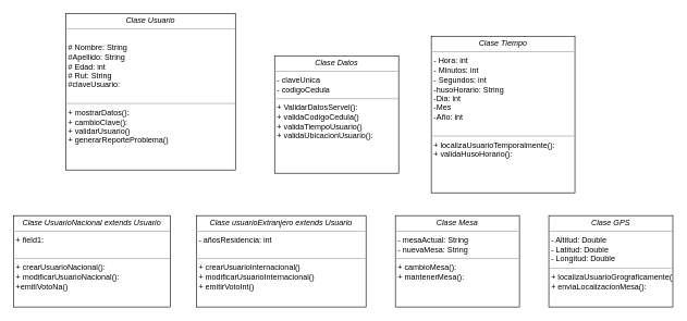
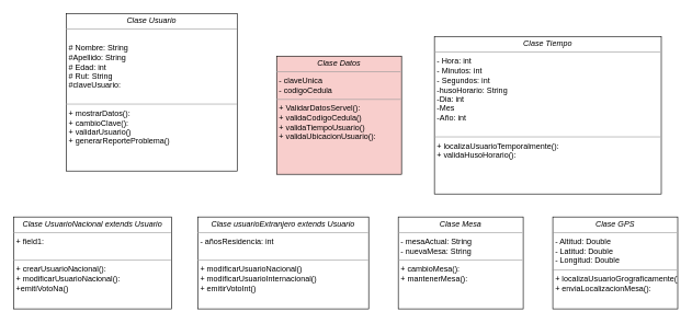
- <mxCell id="3" value="&lt;p style=&quot;margin: 0px ; margin-top: 4px ; text-align: center&quot;&gt;&lt;i&gt;Clase Datos&lt;/i&gt;&lt;br&gt;&lt;/p&gt;&lt;hr size=&quot;1&quot;&gt;&lt;p style=&quot;margin: 0px ; margin-left: 4px&quot;&gt;- claveUnica&lt;br&gt;- codigoCedula&lt;/p&gt;&lt;hr size=&quot;1&quot;&gt;&lt;p style=&quot;margin: 0px ; margin-left: 4px&quot;&gt;+ ValidarDatosServel():&lt;br&gt;+ validaCodigoCedula()&lt;/p&gt;&lt;p style=&quot;margin: 0px ; margin-left: 4px&quot;&gt;+ validaTiempoUsuario()&lt;/p&gt;&lt;p style=&quot;margin: 0px ; margin-left: 4px&quot;&gt;+ validaUbicacionUsuario():&lt;/p&gt;" style="verticalAlign=top;align=left;overflow=fill;fontSize=12;fontFamily=Helvetica;html=1;" parent="1" vertex="1"><mxGeometry x="420" y="85" width="190" height="180" as="geometry" /></mxCell>
+ <mxCell id="3" value="&lt;p style=&quot;margin: 0px ; margin-top: 4px ; text-align: center&quot;&gt;&lt;i&gt;Clase Datos&lt;/i&gt;&lt;br&gt;&lt;/p&gt;&lt;hr size=&quot;1&quot;&gt;&lt;p style=&quot;margin: 0px ; margin-left: 4px&quot;&gt;- claveUnica&lt;br&gt;- codigoCedula&lt;/p&gt;&lt;hr size=&quot;1&quot;&gt;&lt;p style=&quot;margin: 0px ; margin-left: 4px&quot;&gt;+ ValidarDatosServel():&lt;br&gt;+ validaCodigoCedula()&lt;/p&gt;&lt;p style=&quot;margin: 0px ; margin-left: 4px&quot;&gt;+ validaTiempoUsuario()&lt;/p&gt;&lt;p style=&quot;margin: 0px ; margin-left: 4px&quot;&gt;+ validaUbicacionUsuario():&lt;/p&gt;" style="verticalAlign=top;align=left;overflow=fill;fontSize=12;fontFamily=Helvetica;html=1;fillColor=#f8cecc;" parent="1" vertex="1"><mxGeometry x="420" y="85" width="190" height="180" as="geometry" /></mxCell>
- <mxCell id="8" value="&lt;p style=&quot;margin: 0px ; margin-top: 4px ; text-align: center&quot;&gt;&lt;i&gt;Clase Tiempo&lt;/i&gt;&lt;/p&gt;&lt;hr size=&quot;1&quot;&gt;&lt;p style=&quot;margin: 0px ; margin-left: 4px&quot;&gt;- Hora: int&lt;br&gt;- Minutos: int&lt;/p&gt;&lt;p style=&quot;margin: 0px ; margin-left: 4px&quot;&gt;- Segundos: int&lt;/p&gt;&lt;p style=&quot;margin: 0px ; margin-left: 4px&quot;&gt;-husoHorario: String&lt;/p&gt;&lt;p style=&quot;margin: 0px ; margin-left: 4px&quot;&gt;-Dia: int&lt;/p&gt;&lt;p style=&quot;margin: 0px ; margin-left: 4px&quot;&gt;-Mes&lt;/p&gt;&lt;p style=&quot;margin: 0px ; margin-left: 4px&quot;&gt;-Año: int&lt;/p&gt;&lt;p style=&quot;margin: 0px ; margin-left: 4px&quot;&gt;&lt;br&gt;&lt;/p&gt;&lt;hr size=&quot;1&quot;&gt;&lt;p style=&quot;margin: 0px ; margin-left: 4px&quot;&gt;+ localizaUsuarioTemporalmente():&amp;nbsp;&lt;br&gt;+ validaHusoHorario():&lt;/p&gt;" style="verticalAlign=top;align=left;overflow=fill;fontSize=12;fontFamily=Helvetica;html=1;" parent="1" vertex="1"><mxGeometry x="660" y="55" width="220" height="240" as="geometry" /></mxCell>
+ <mxCell id="8" value="&lt;p style=&quot;margin: 0px ; margin-top: 4px ; text-align: center&quot;&gt;&lt;i&gt;Clase Tiempo&lt;/i&gt;&lt;/p&gt;&lt;hr size=&quot;1&quot;&gt;&lt;p style=&quot;margin: 0px ; margin-left: 4px&quot;&gt;- Hora: int&lt;br&gt;- Minutos: int&lt;/p&gt;&lt;p style=&quot;margin: 0px ; margin-left: 4px&quot;&gt;- Segundos: int&lt;/p&gt;&lt;p style=&quot;margin: 0px ; margin-left: 4px&quot;&gt;-husoHorario: String&lt;/p&gt;&lt;p style=&quot;margin: 0px ; margin-left: 4px&quot;&gt;-Dia: int&lt;/p&gt;&lt;p style=&quot;margin: 0px ; margin-left: 4px&quot;&gt;-Mes&lt;/p&gt;&lt;p style=&quot;margin: 0px ; margin-left: 4px&quot;&gt;-Año: int&lt;/p&gt;&lt;p style=&quot;margin: 0px ; margin-left: 4px&quot;&gt;&lt;br&gt;&lt;/p&gt;&lt;hr size=&quot;1&quot;&gt;&lt;p style=&quot;margin: 0px ; margin-left: 4px&quot;&gt;+ localizaUsuarioTemporalmente():&amp;nbsp;&lt;br&gt;+ validaHusoHorario():&lt;/p&gt;" style="verticalAlign=top;align=left;overflow=fill;fontSize=12;fontFamily=Helvetica;html=1;" parent="1" vertex="1"><mxGeometry x="660" y="55" width="345" height="240" as="geometry" /></mxCell>
- <mxCell id="7" value="&lt;p style=&quot;margin: 0px ; margin-top: 4px ; text-align: center&quot;&gt;&lt;i&gt;Clase usuarioExtranjero extends Usuario&lt;/i&gt;&lt;/p&gt;&lt;hr size=&quot;1&quot;&gt;&lt;p style=&quot;margin: 0px ; margin-left: 4px&quot;&gt;- añosResidencia: int&lt;br&gt;&lt;br&gt;&lt;/p&gt;&lt;hr size=&quot;1&quot;&gt;&lt;p style=&quot;margin: 0px ; margin-left: 4px&quot;&gt;+ crearUsuarioInternacional()&lt;br&gt;+ modificarUsuarioInternacional()&lt;/p&gt;&lt;p style=&quot;margin: 0px ; margin-left: 4px&quot;&gt;+ emitirVotoInt()&lt;/p&gt;" style="verticalAlign=top;align=left;overflow=fill;fontSize=12;fontFamily=Helvetica;html=1;" parent="1" vertex="1"><mxGeometry x="300" y="330" width="260" height="140" as="geometry" /></mxCell>
+ <mxCell id="7" value="&lt;p style=&quot;margin: 0px ; margin-top: 4px ; text-align: center&quot;&gt;&lt;i&gt;Clase usuarioExtranjero extends Usuario&lt;/i&gt;&lt;/p&gt;&lt;hr size=&quot;1&quot;&gt;&lt;p style=&quot;margin: 0px ; margin-left: 4px&quot;&gt;- añosResidencia: int&lt;br&gt;&lt;br&gt;&lt;/p&gt;&lt;hr size=&quot;1&quot;&gt;&lt;p style=&quot;margin: 0px ; margin-left: 4px&quot;&gt;+ modificarUsuarioNacional()&lt;br&gt;+ modificarUsuarioInternacional()&lt;/p&gt;&lt;p style=&quot;margin: 0px ; margin-left: 4px&quot;&gt;+ emitirVotoInt()&lt;/p&gt;" style="verticalAlign=top;align=left;overflow=fill;fontSize=12;fontFamily=Helvetica;html=1;" parent="1" vertex="1"><mxGeometry x="300" y="330" width="260" height="140" as="geometry" /></mxCell>
